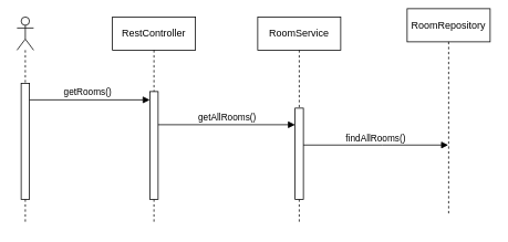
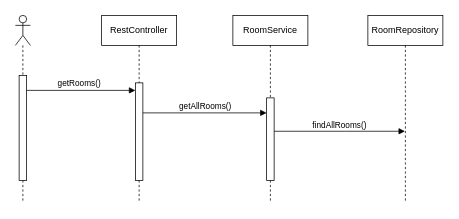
- <mxCell id="11" value="RoomRepository" style="shape=umlLifeline;perimeter=lifelinePerimeter;whiteSpace=wrap;html=1;container=1;dropTarget=0;collapsible=0;recursiveResize=0;outlineConnect=0;portConstraint=eastwest;newEdgeStyle={&quot;curved&quot;:0,&quot;rounded&quot;:0};" parent="1" vertex="1"><mxGeometry x="490" y="10" width="100" height="250" as="geometry" /></mxCell>
+ <mxCell id="11" value="RoomRepository" style="shape=umlLifeline;perimeter=lifelinePerimeter;whiteSpace=wrap;html=1;container=1;dropTarget=0;collapsible=0;recursiveResize=0;outlineConnect=0;portConstraint=eastwest;newEdgeStyle={&quot;curved&quot;:0,&quot;rounded&quot;:0};" parent="1" vertex="1"><mxGeometry x="490" y="20" width="100" height="250" as="geometry" /></mxCell>
